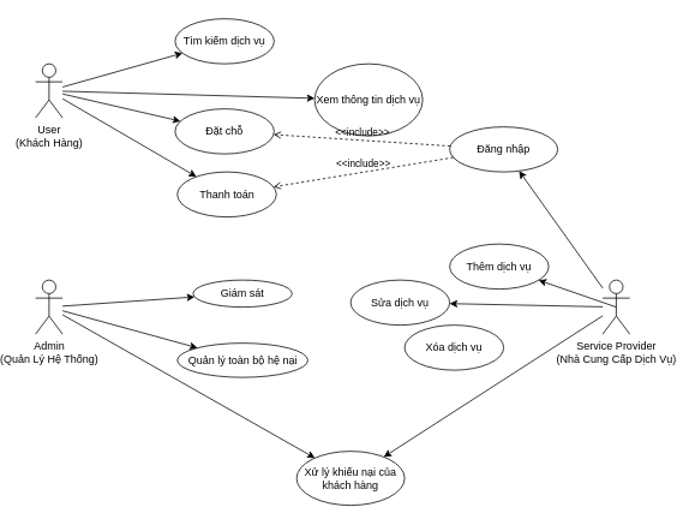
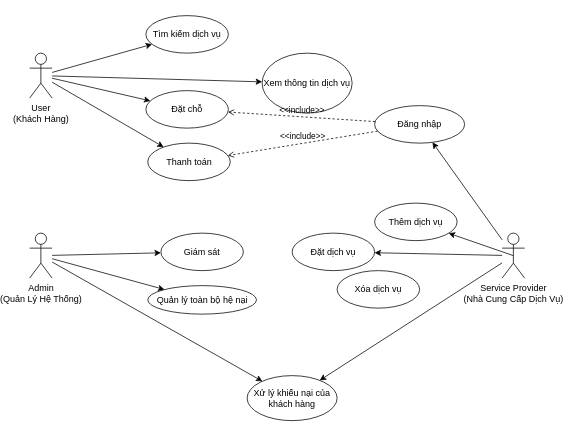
- <mxCell id="16" value="Giám sát" style="ellipse;whiteSpace=wrap;html=1;" parent="1" vertex="1"><mxGeometry x="195" y="310" width="110" height="30" as="geometry" /></mxCell>
+ <mxCell id="16" value="Giám sát" style="ellipse;whiteSpace=wrap;html=1;" parent="1" vertex="1"><mxGeometry x="195" y="310" width="110" height="50" as="geometry" /></mxCell>
- <mxCell id="24" value="Sửa dịch vụ" style="ellipse;whiteSpace=wrap;html=1;" parent="1" vertex="1"><mxGeometry x="370" y="310" width="110" height="50" as="geometry" /></mxCell>
+ <mxCell id="24" value="Đặt dịch vụ" style="ellipse;whiteSpace=wrap;html=1;" parent="1" vertex="1"><mxGeometry x="370" y="310" width="110" height="50" as="geometry" /></mxCell>
